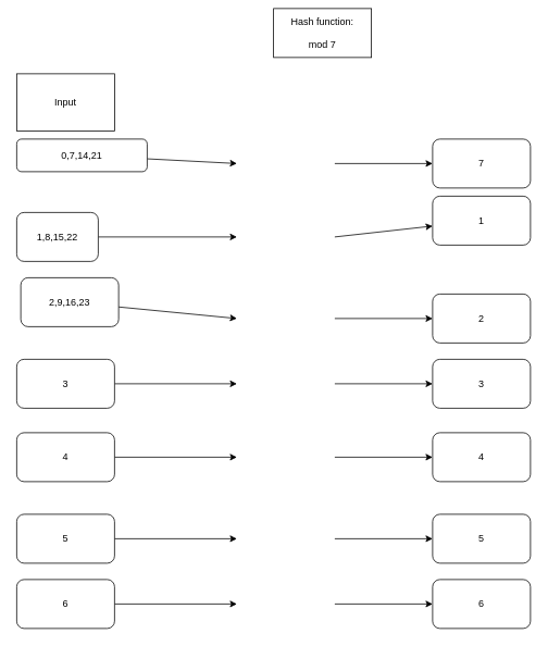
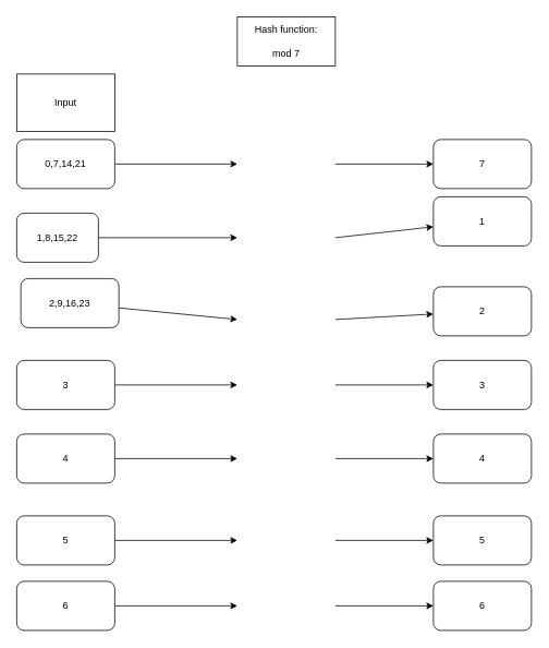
- <mxCell id="3" value="Hash function:&lt;br&gt;&lt;br&gt;mod 7" style="rounded=0;whiteSpace=wrap;html=1;" vertex="1" parent="1"><mxGeometry x="335" y="10" width="120" height="60" as="geometry" /></mxCell>
+ <mxCell id="3" value="Hash function:&lt;br&gt;&lt;br&gt;mod 7" style="rounded=0;whiteSpace=wrap;html=1;" vertex="1" parent="1"><mxGeometry x="290" y="20" width="120" height="60" as="geometry" /></mxCell>
- <mxCell id="5" value="0,7,14,21" style="rounded=1;whiteSpace=wrap;html=1;" vertex="1" parent="1"><mxGeometry x="20" y="170" width="160" height="40" as="geometry" /></mxCell>
+ <mxCell id="5" value="0,7,14,21" style="rounded=1;whiteSpace=wrap;html=1;" vertex="1" parent="1"><mxGeometry x="20" y="170" width="120" height="60" as="geometry" /></mxCell>
- <mxCell id="15" value="2" style="rounded=1;whiteSpace=wrap;html=1;" vertex="1" parent="1"><mxGeometry x="530" y="360" width="120" height="60" as="geometry" /></mxCell>
+ <mxCell id="15" value="2" style="rounded=1;whiteSpace=wrap;html=1;" vertex="1" parent="1"><mxGeometry x="530" y="350" width="120" height="60" as="geometry" /></mxCell>
